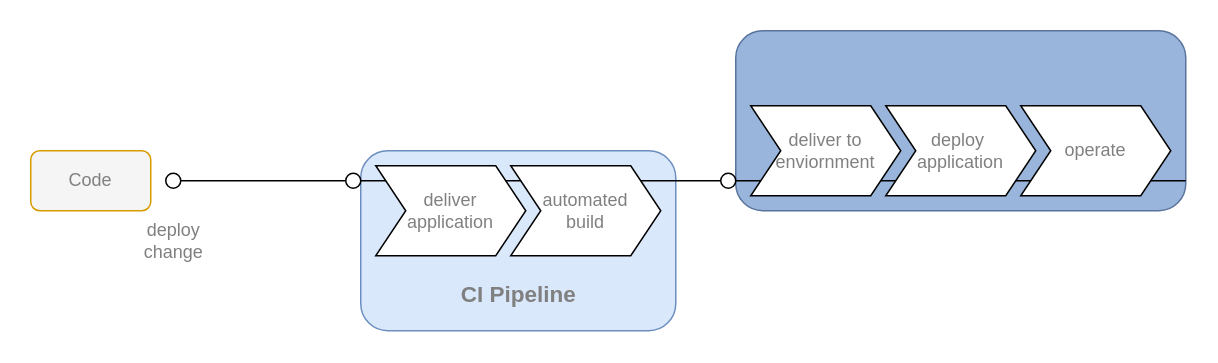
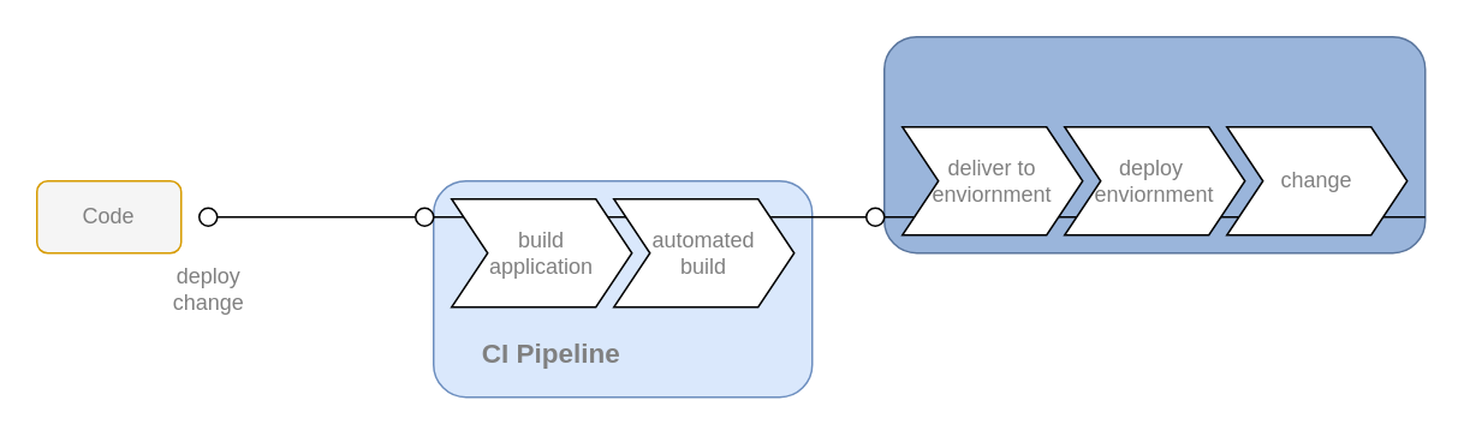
- <mxCell id="7" value="&lt;font color=&quot;#808080&quot;&gt;deploy&amp;nbsp;&lt;br&gt;application&lt;/font&gt;" style="shape=step;perimeter=stepPerimeter;whiteSpace=wrap;html=1;fixedSize=1;" vertex="1" parent="1"><mxGeometry x="590" y="70" width="100" height="60" as="geometry" /></mxCell>
+ <mxCell id="7" value="&lt;font color=&quot;#808080&quot;&gt;deploy&amp;nbsp;&lt;br&gt;enviornment&lt;/font&gt;" style="shape=step;perimeter=stepPerimeter;whiteSpace=wrap;html=1;fixedSize=1;" vertex="1" parent="1"><mxGeometry x="590" y="70" width="100" height="60" as="geometry" /></mxCell>
- <mxCell id="8" value="&lt;font color=&quot;#808080&quot;&gt;operate&lt;/font&gt;" style="shape=step;perimeter=stepPerimeter;whiteSpace=wrap;html=1;fixedSize=1;" vertex="1" parent="1"><mxGeometry x="680" y="70" width="100" height="60" as="geometry" /></mxCell>
+ <mxCell id="8" value="&lt;font color=&quot;#808080&quot;&gt;change&lt;/font&gt;" style="shape=step;perimeter=stepPerimeter;whiteSpace=wrap;html=1;fixedSize=1;" vertex="1" parent="1"><mxGeometry x="680" y="70" width="100" height="60" as="geometry" /></mxCell>
- <mxCell id="18" value="&lt;font color=&quot;#808080&quot;&gt;deliver &lt;br&gt;application&lt;/font&gt;" style="shape=step;perimeter=stepPerimeter;whiteSpace=wrap;html=1;fixedSize=1;" vertex="1" parent="1"><mxGeometry x="250" y="110" width="100" height="60" as="geometry" /></mxCell>
+ <mxCell id="18" value="&lt;font color=&quot;#808080&quot;&gt;build &lt;br&gt;application&lt;/font&gt;" style="shape=step;perimeter=stepPerimeter;whiteSpace=wrap;html=1;fixedSize=1;" vertex="1" parent="1"><mxGeometry x="250" y="110" width="100" height="60" as="geometry" /></mxCell>
- <mxCell id="6" value="&lt;font color=&quot;#808080&quot; style=&quot;font-size: 15px;&quot;&gt;&lt;b&gt;CI Pipeline&lt;/b&gt;&lt;/font&gt;" style="text;html=1;align=center;verticalAlign=middle;resizable=0;points=[];autosize=1;strokeColor=none;fillColor=none;" vertex="1" parent="1"><mxGeometry x="295" y="180" width="100" height="30" as="geometry" /></mxCell>
+ <mxCell id="6" value="&lt;font color=&quot;#808080&quot; style=&quot;font-size: 15px;&quot;&gt;&lt;b&gt;CI Pipeline&lt;/b&gt;&lt;/font&gt;" style="text;html=1;align=center;verticalAlign=middle;resizable=0;points=[];autosize=1;strokeColor=none;fillColor=none;" vertex="1" parent="1"><mxGeometry x="255" y="180" width="100" height="30" as="geometry" /></mxCell>
